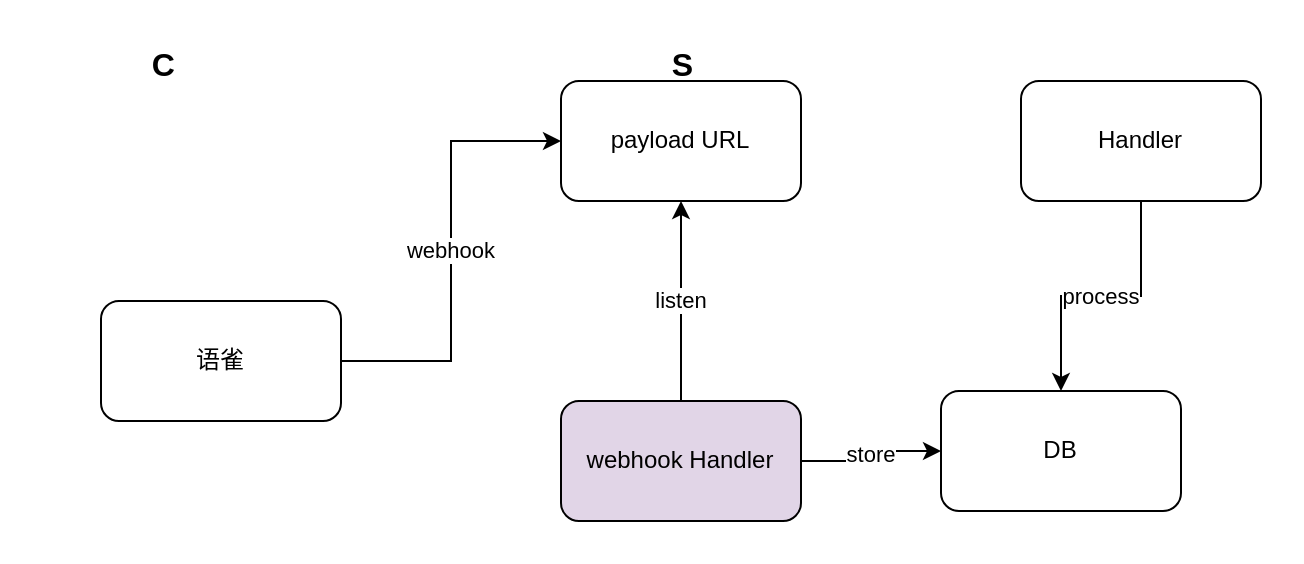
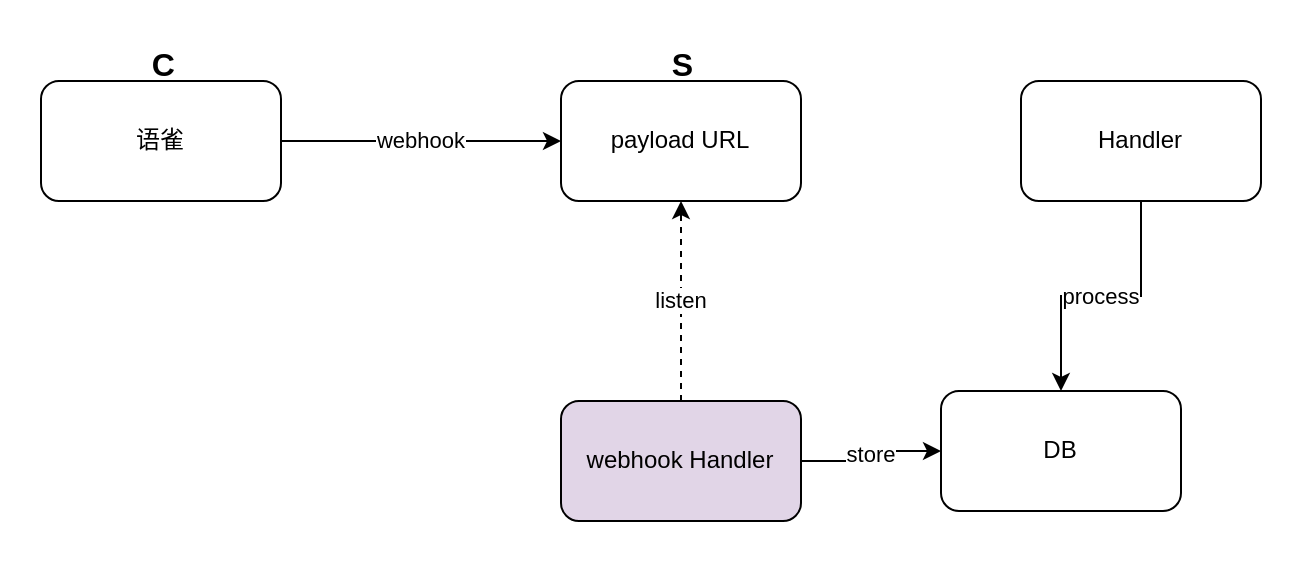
- <mxCell id="7" value="listen" style="edgeStyle=orthogonalEdgeStyle;rounded=0;orthogonalLoop=1;jettySize=auto;html=1;exitX=0.5;exitY=0;exitDx=0;exitDy=0;entryX=0.5;entryY=1;entryDx=0;entryDy=0;" edge="1" parent="1" source="9" target="5"><mxGeometry relative="1" as="geometry" /></mxCell>
+ <mxCell id="7" value="listen" style="edgeStyle=orthogonalEdgeStyle;rounded=0;orthogonalLoop=1;jettySize=auto;html=1;exitX=0.5;exitY=0;exitDx=0;exitDy=0;entryX=0.5;entryY=1;entryDx=0;entryDy=0;dashed=1;" edge="1" parent="1" source="9" target="5"><mxGeometry relative="1" as="geometry" /></mxCell>
- <mxCell id="3" value="语雀" style="rounded=1;whiteSpace=wrap;html=1;" vertex="1" parent="1"><mxGeometry x="50" y="150" width="120" height="60" as="geometry" /></mxCell>
+ <mxCell id="3" value="语雀" style="rounded=1;whiteSpace=wrap;html=1;" vertex="1" parent="1"><mxGeometry x="20" y="40" width="120" height="60" as="geometry" /></mxCell>
